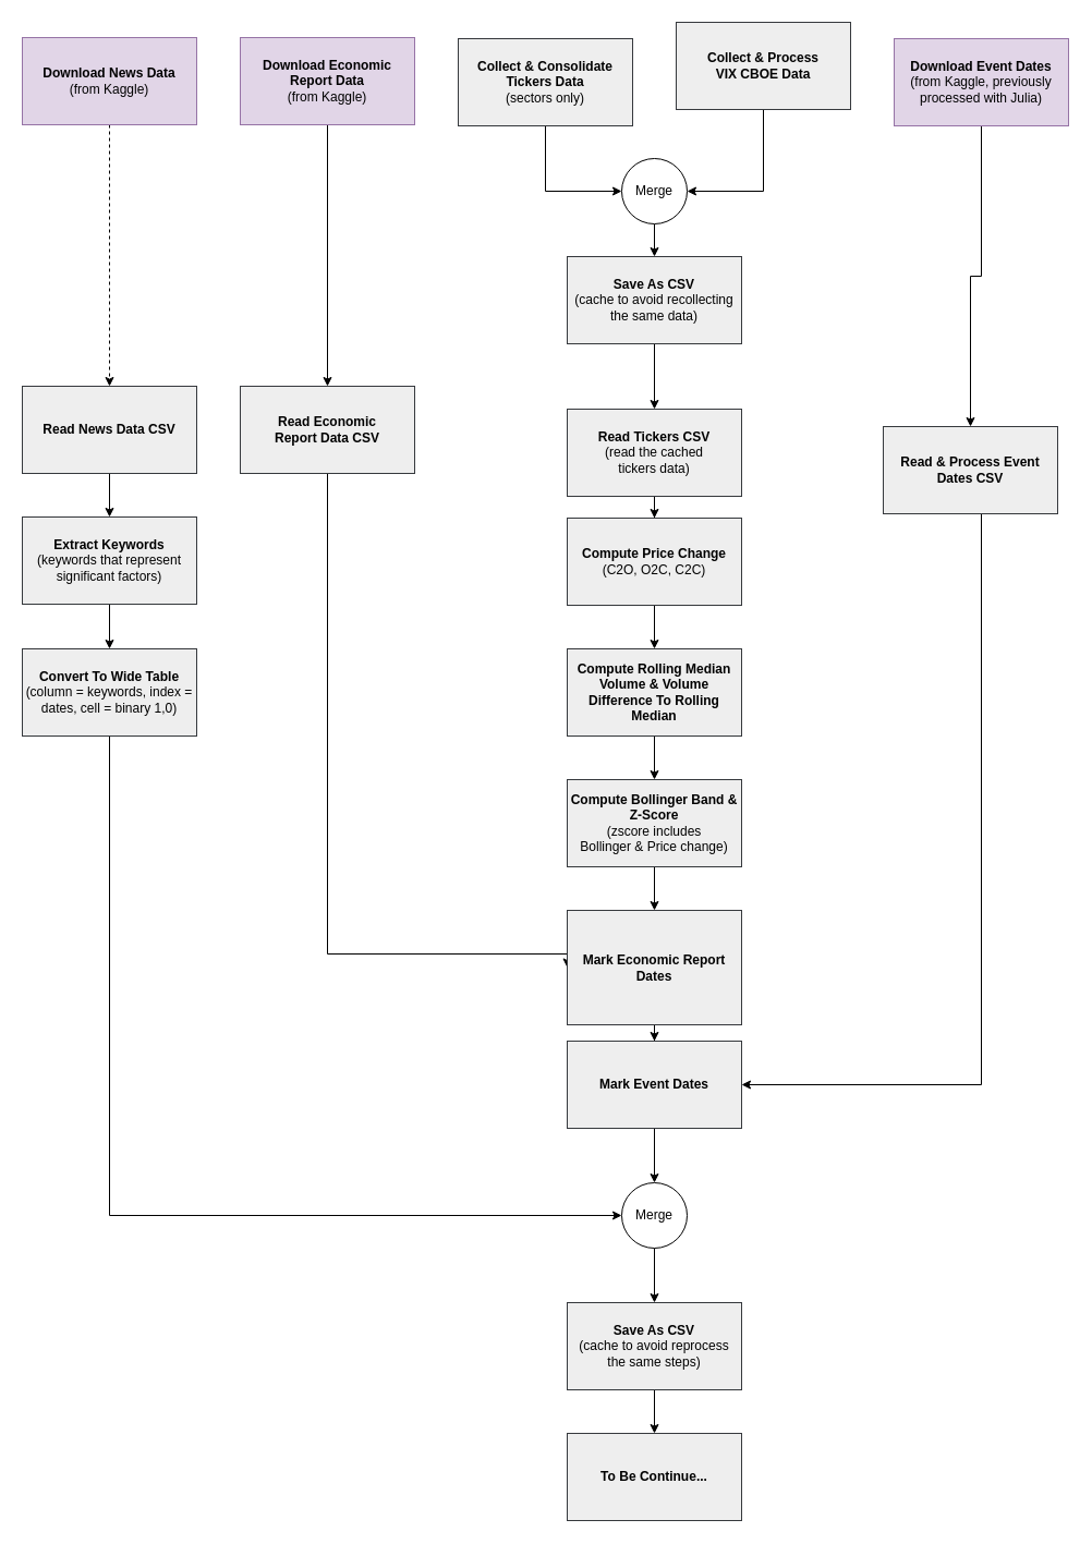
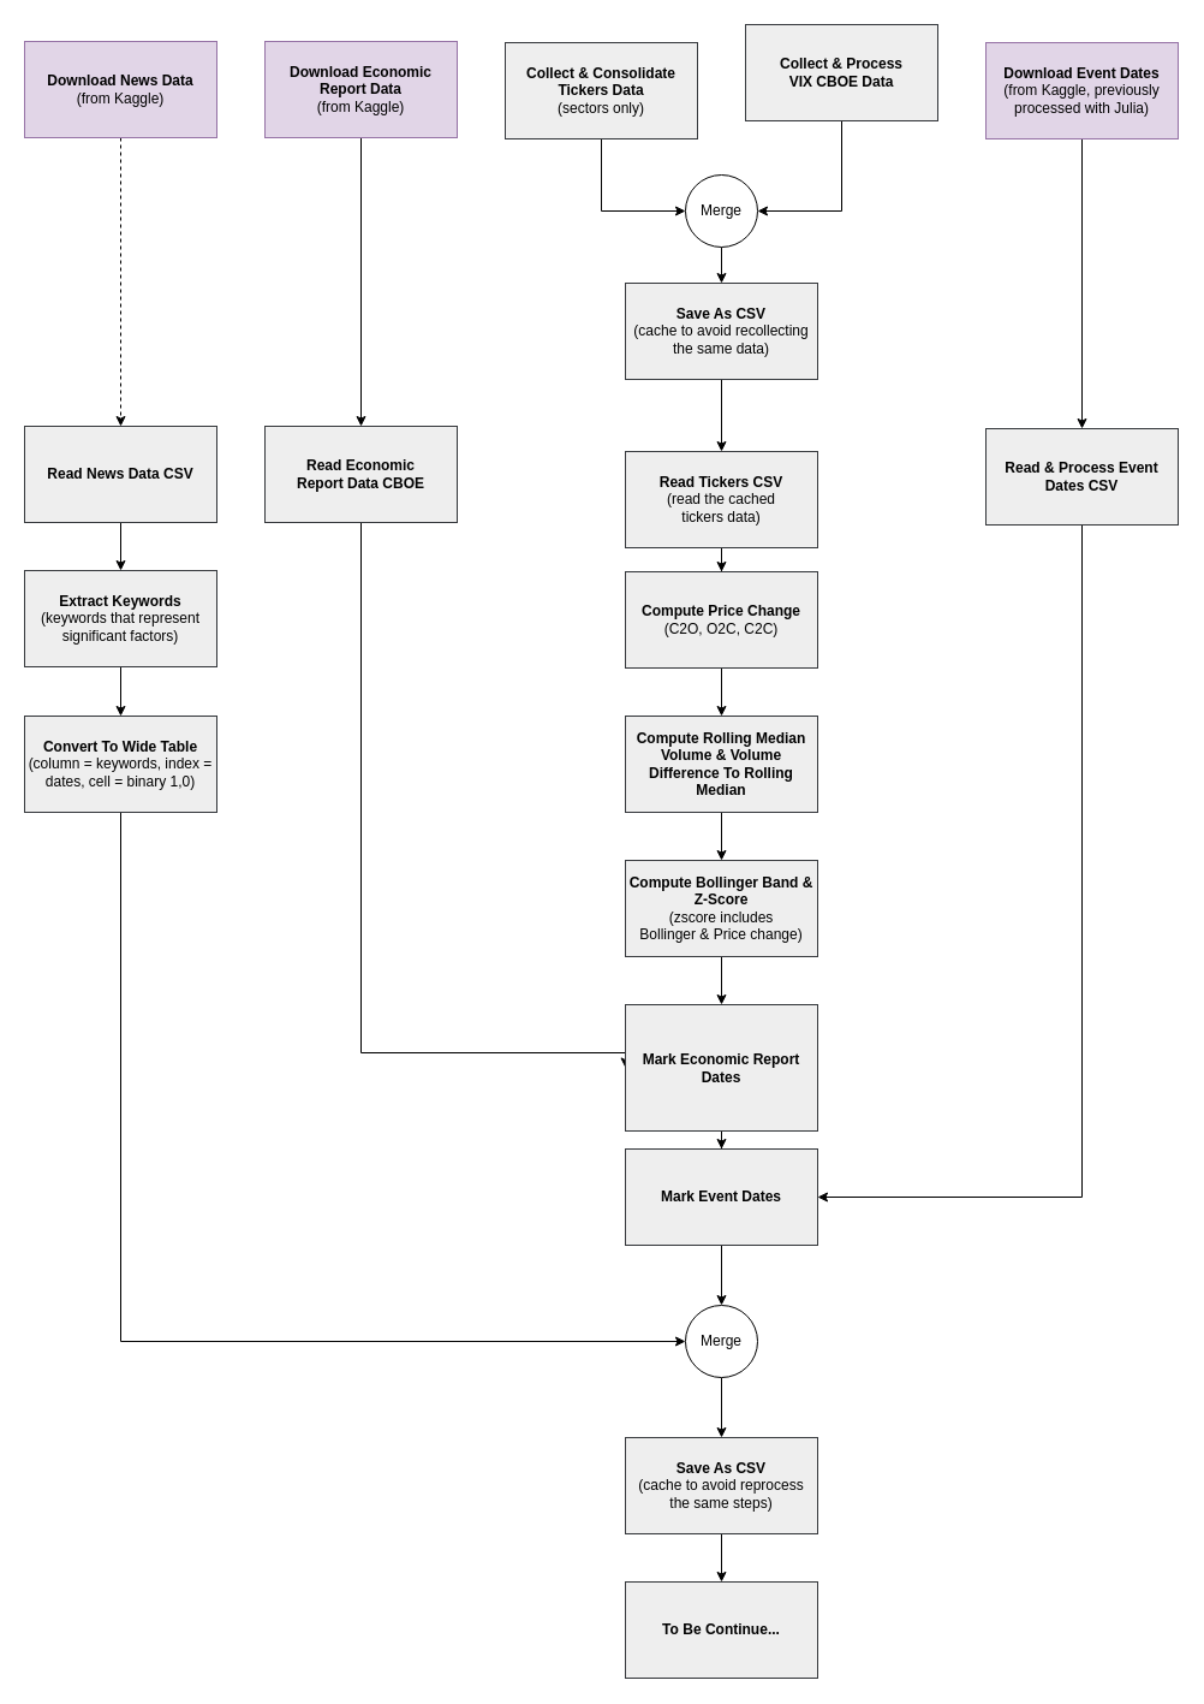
- <mxCell id="17" value="&lt;b&gt;Read Economic &lt;br&gt;Report Data CSV&lt;/b&gt;" style="rounded=0;whiteSpace=wrap;html=1;fillColor=#eeeeee;strokeColor=#36393d;" vertex="1" parent="1"><mxGeometry x="220" y="354" width="160" height="80" as="geometry" /></mxCell>
+ <mxCell id="17" value="&lt;b&gt;Read Economic &lt;br&gt;Report Data CBOE&lt;/b&gt;" style="rounded=0;whiteSpace=wrap;html=1;fillColor=#eeeeee;strokeColor=#36393d;" vertex="1" parent="1"><mxGeometry x="220" y="354" width="160" height="80" as="geometry" /></mxCell>
- <mxCell id="15" value="&lt;b&gt;Read &amp;amp; Process Event Dates CSV&lt;/b&gt;" style="rounded=0;whiteSpace=wrap;html=1;fillColor=#eeeeee;strokeColor=#36393d;" vertex="1" parent="1"><mxGeometry x="810" y="391" width="160" height="80" as="geometry" /></mxCell>
+ <mxCell id="15" value="&lt;b&gt;Read &amp;amp; Process Event Dates CSV&lt;/b&gt;" style="rounded=0;whiteSpace=wrap;html=1;fillColor=#eeeeee;strokeColor=#36393d;" vertex="1" parent="1"><mxGeometry y="356" width="160" height="80" as="geometry" x="820" /></mxCell>
